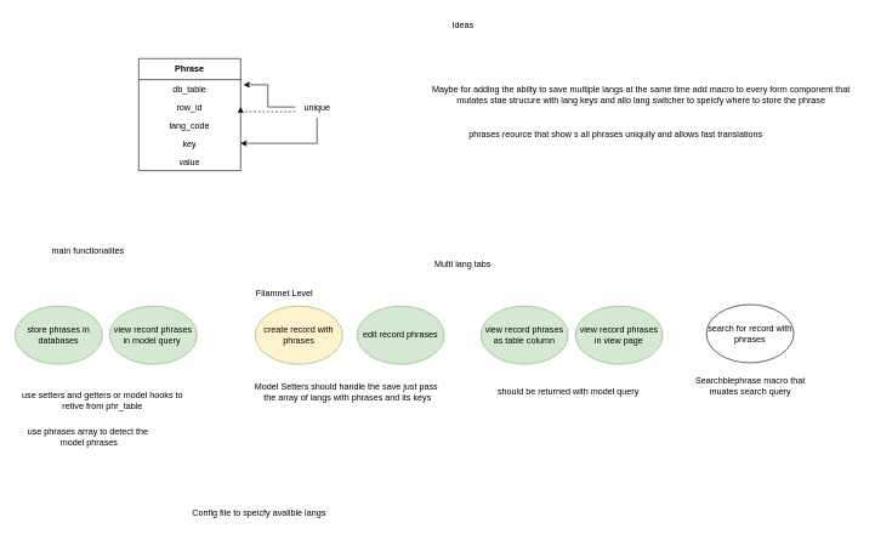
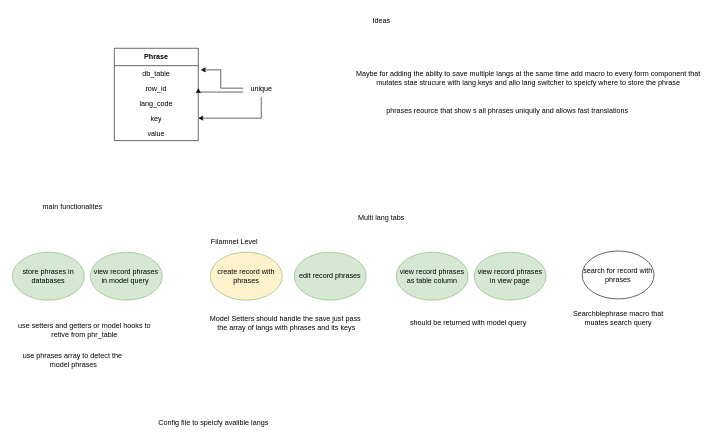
- <mxCell id="8" style="edgeStyle=orthogonalEdgeStyle;rounded=0;orthogonalLoop=1;jettySize=auto;html=1;entryX=1;entryY=0.5;entryDx=0;entryDy=0;dashed=1;" parent="1" source="10" target="4" edge="1"><mxGeometry relative="1" as="geometry"><Array as="points"><mxPoint x="330" y="153" /></Array></mxGeometry></mxCell>
+ <mxCell id="8" style="edgeStyle=orthogonalEdgeStyle;rounded=0;orthogonalLoop=1;jettySize=auto;html=1;entryX=1;entryY=0.5;entryDx=0;entryDy=0;" parent="1" source="10" target="4" edge="1"><mxGeometry relative="1" as="geometry"><Array as="points"><mxPoint x="330" y="153" /></Array></mxGeometry></mxCell>
